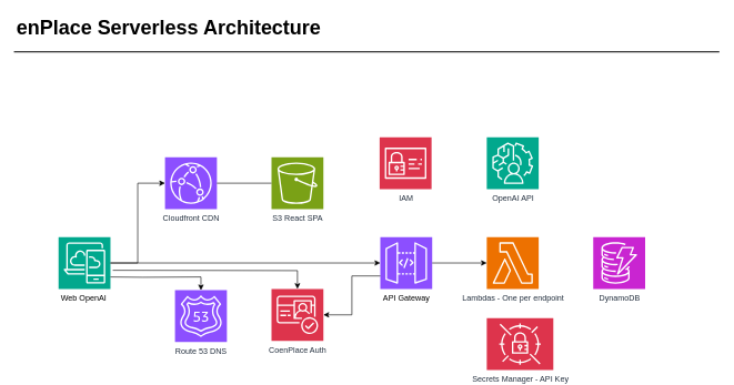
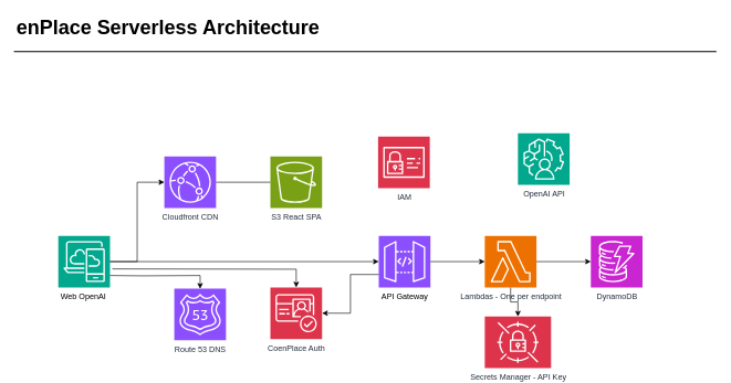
- <mxCell id="9" value="OpenAI API" style="sketch=0;points=[[0,0,0],[0.25,0,0],[0.5,0,0],[0.75,0,0],[1,0,0],[0,1,0],[0.25,1,0],[0.5,1,0],[0.75,1,0],[1,1,0],[0,0.25,0],[0,0.5,0],[0,0.75,0],[1,0.25,0],[1,0.5,0],[1,0.75,0]];outlineConnect=0;fontColor=#232F3E;fillColor=#01A88D;strokeColor=#ffffff;dashed=0;verticalLabelPosition=bottom;verticalAlign=top;align=center;html=1;fontSize=12;fontStyle=0;aspect=fixed;shape=mxgraph.aws4.resourceIcon;resIcon=mxgraph.aws4.augmented_ai;" parent="1" vertex="1"><mxGeometry x="730.5" y="206" width="78" height="78" as="geometry" /></mxCell>
+ <mxCell id="9" value="OpenAI API" style="sketch=0;points=[[0,0,0],[0.25,0,0],[0.5,0,0],[0.75,0,0],[1,0,0],[0,1,0],[0.25,1,0],[0.5,1,0],[0.75,1,0],[1,1,0],[0,0.25,0],[0,0.5,0],[0,0.75,0],[1,0.25,0],[1,0.5,0],[1,0.75,0]];outlineConnect=0;fontColor=#232F3E;fillColor=#01A88D;strokeColor=#ffffff;dashed=0;verticalLabelPosition=bottom;verticalAlign=top;align=center;html=1;fontSize=12;fontStyle=0;aspect=fixed;shape=mxgraph.aws4.resourceIcon;resIcon=mxgraph.aws4.augmented_ai;" parent="1" vertex="1"><mxGeometry x="780.5" y="201" width="78" height="78" as="geometry" /></mxCell>
+ <mxCell id="18" style="edgeStyle=orthogonalEdgeStyle;rounded=0;orthogonalLoop=1;jettySize=auto;html=1;entryX=0;entryY=0.5;entryDx=0;entryDy=0;entryPerimeter=0;" parent="1" source="5" target="8" edge="1"><mxGeometry relative="1" as="geometry" /></mxCell>
+ <mxCell id="4" value="" style="edgeStyle=orthogonalEdgeStyle;rounded=0;orthogonalLoop=1;jettySize=auto;html=1;" parent="1" source="5" target="21" edge="1"><mxGeometry relative="1" as="geometry" /></mxCell>
